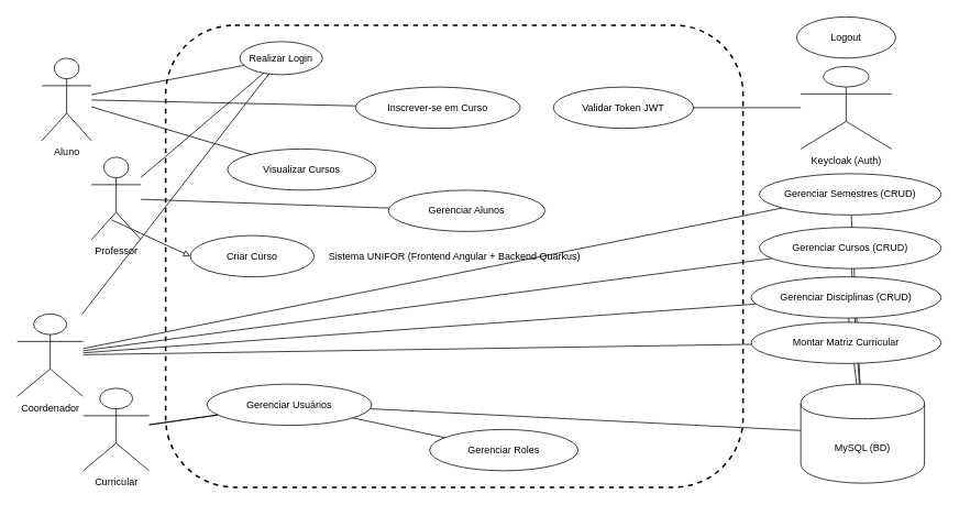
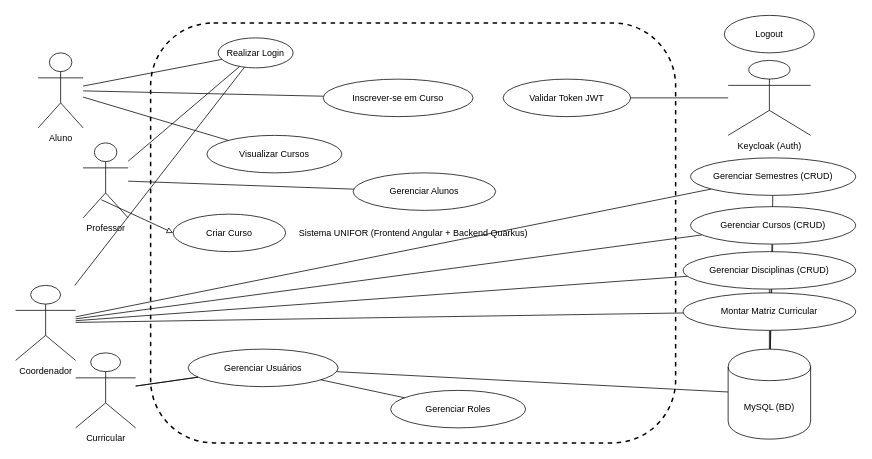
- <mxCell id="17" value="MySQL (BD)" style="shape=cylinder;whiteSpace=wrap;html=1;boundedLbl=1;" parent="1" vertex="1"><mxGeometry x="970" y="465" width="150" height="120" as="geometry" /></mxCell>
+ <mxCell id="17" value="MySQL (BD)" style="shape=cylinder;whiteSpace=wrap;html=1;boundedLbl=1;" parent="1" vertex="1"><mxGeometry x="970" y="465" width="110" height="120" as="geometry" /></mxCell>
